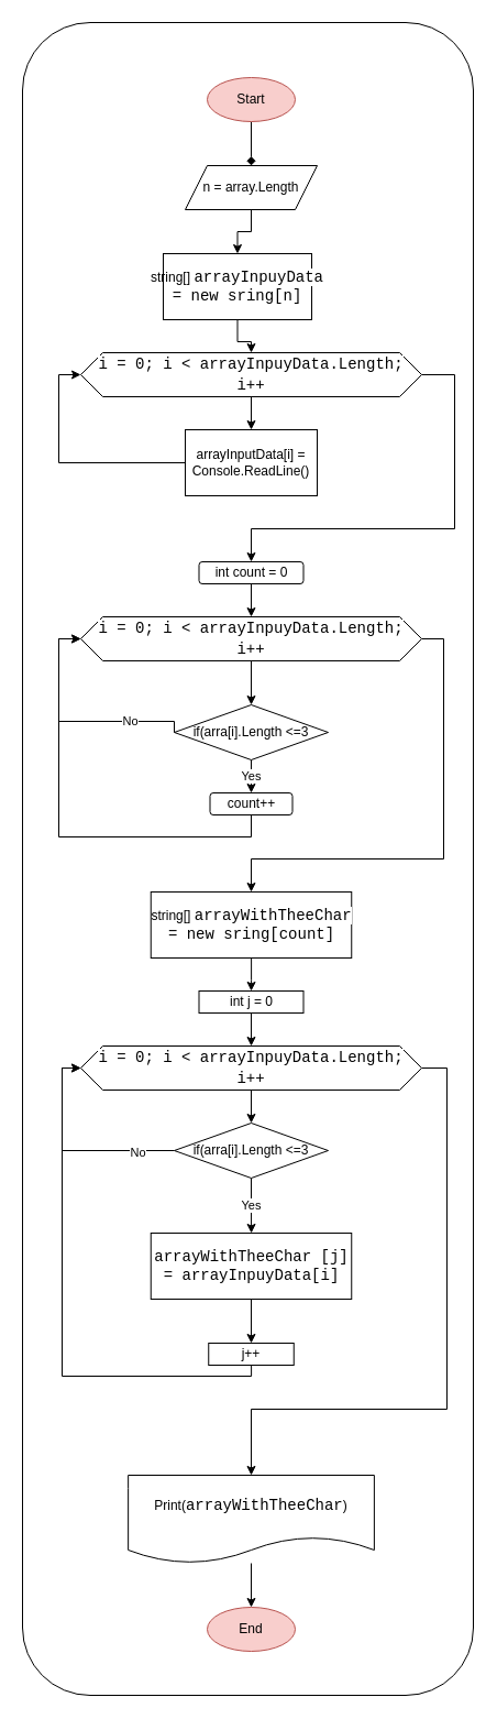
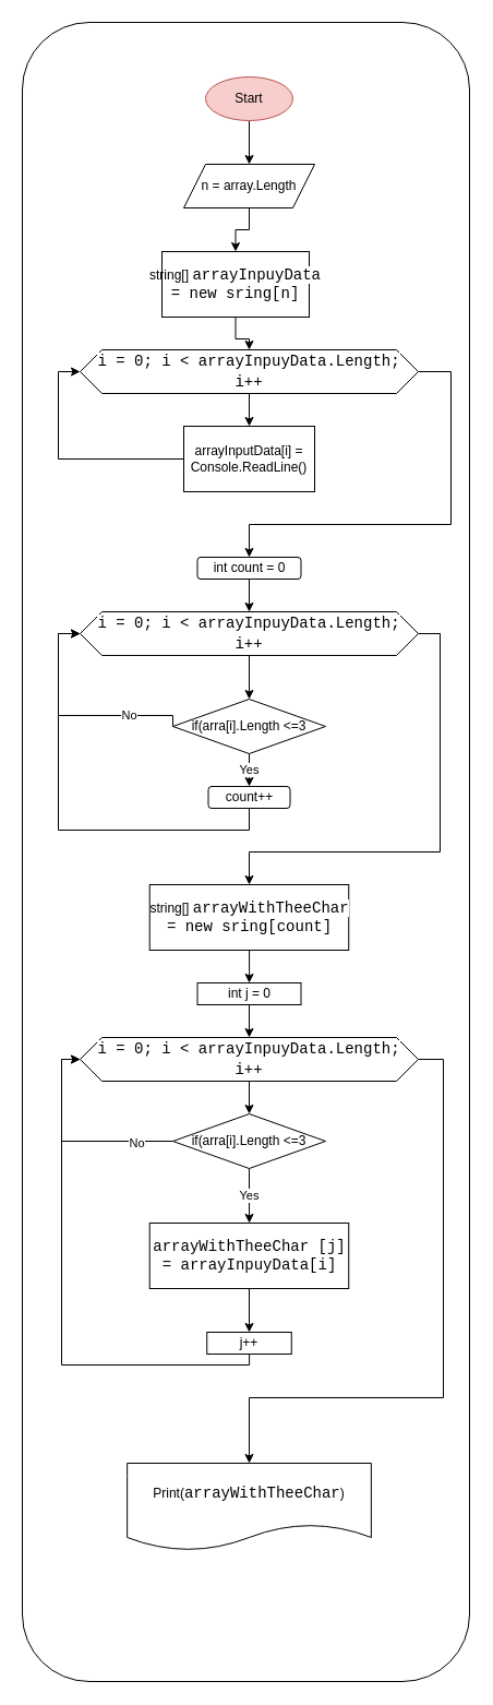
- <mxCell id="3" value="" style="edgeStyle=orthogonalEdgeStyle;rounded=0;orthogonalLoop=1;jettySize=auto;html=1;endArrow=diamond;" parent="1" source="4" target="5" edge="1"><mxGeometry relative="1" as="geometry" /></mxCell>
+ <mxCell id="3" value="" style="edgeStyle=orthogonalEdgeStyle;rounded=0;orthogonalLoop=1;jettySize=auto;html=1;" parent="1" source="4" target="5" edge="1"><mxGeometry relative="1" as="geometry" /></mxCell>
- <mxCell id="39" value="" style="edgeStyle=orthogonalEdgeStyle;rounded=0;orthogonalLoop=1;jettySize=auto;html=1;fontColor=#000000;" parent="1" source="40" target="41" edge="1"><mxGeometry relative="1" as="geometry" /></mxCell>
- <mxCell id="41" value="End" style="ellipse;whiteSpace=wrap;html=1;fillColor=#f8cecc;strokeColor=#b85450;" parent="1" vertex="1"><mxGeometry x="188" y="1460" width="80" height="40" as="geometry" /></mxCell>
